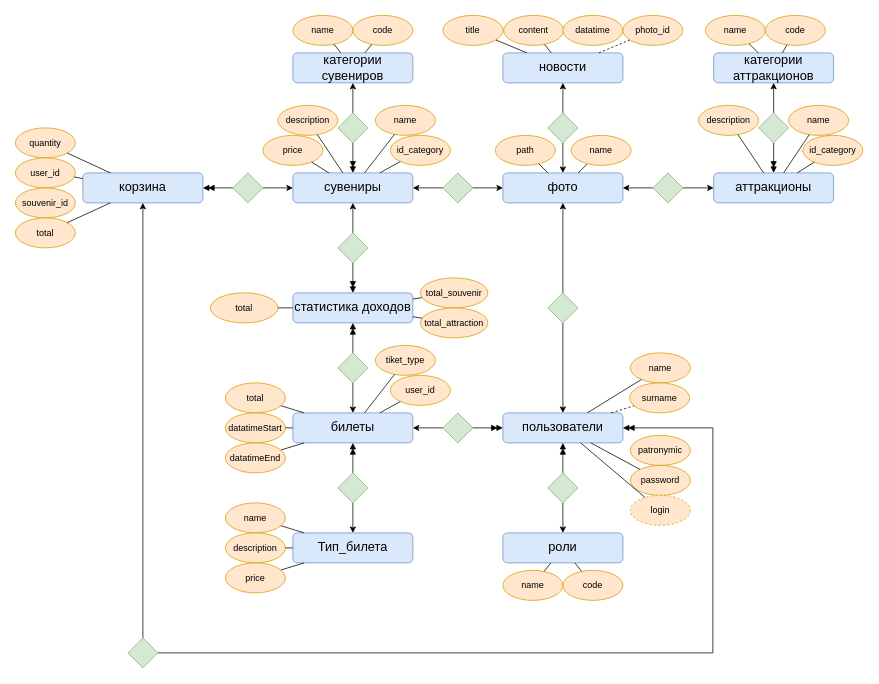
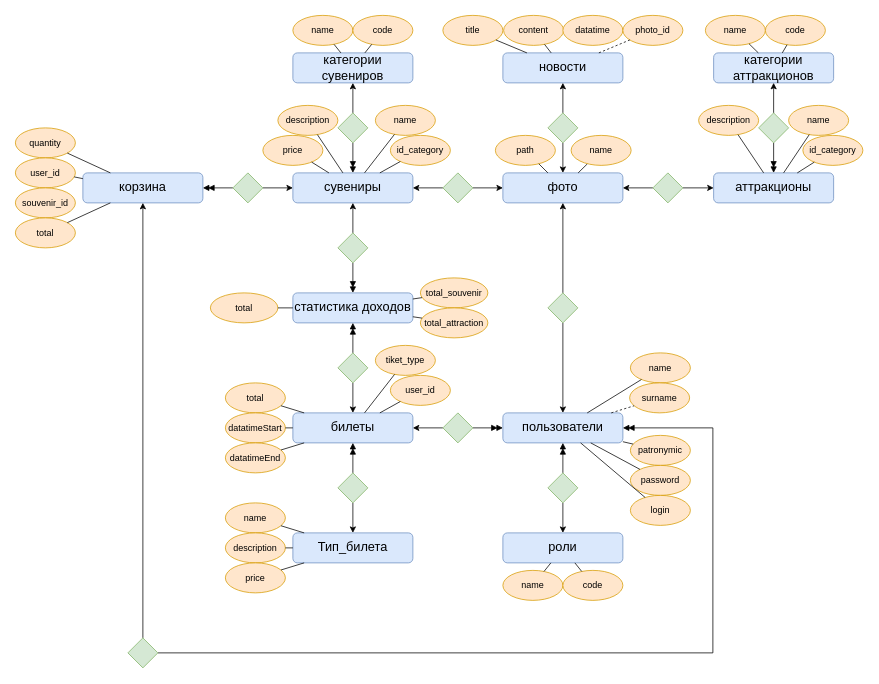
+ <mxCell id="69" value="" style="endArrow=none;html=1;rounded=0;" parent="1" source="4" target="64" edge="1"><mxGeometry width="50" height="50" relative="1" as="geometry"><mxPoint x="829" y="592.198" as="sourcePoint" /><mxPoint x="873" y="559" as="targetPoint" /></mxGeometry></mxCell>
- <mxCell id="66" value="login" style="ellipse;whiteSpace=wrap;html=1;fillColor=#ffe6cc;strokeColor=#d79b00;dashed=1;" parent="1" vertex="1"><mxGeometry x="840" y="660" width="80" height="40" as="geometry" /></mxCell>
+ <mxCell id="66" value="login" style="ellipse;whiteSpace=wrap;html=1;fillColor=#ffe6cc;strokeColor=#d79b00;" parent="1" vertex="1"><mxGeometry x="840" y="660" width="80" height="40" as="geometry" /></mxCell>
